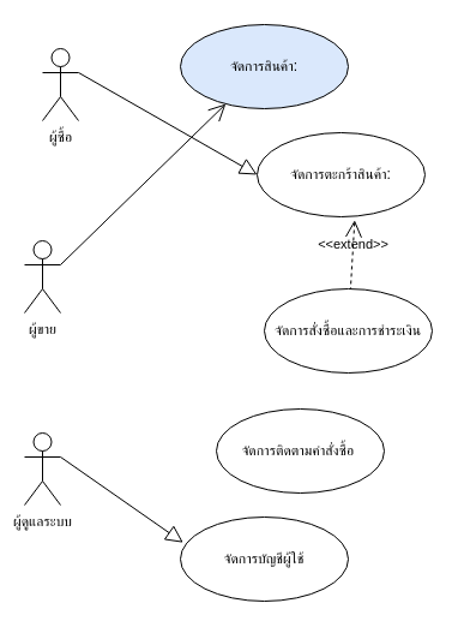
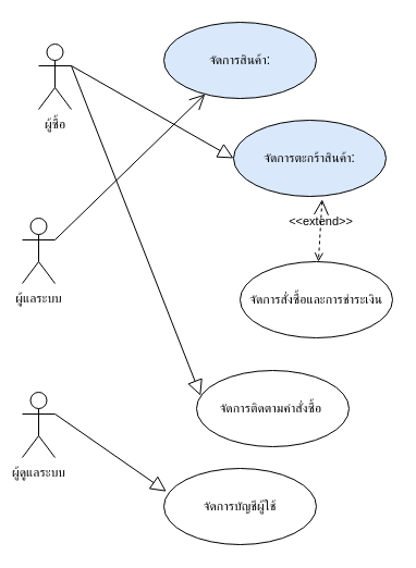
- <mxCell id="4" value="&lt;div&gt;จัดการตะกร้า&lt;span style=&quot;background-color: initial;&quot;&gt;สินค้า:&lt;/span&gt;&lt;/div&gt;" style="ellipse;whiteSpace=wrap;html=1;" vertex="1" parent="1"><mxGeometry x="214" y="110" width="140" height="70" as="geometry" /></mxCell>
+ <mxCell id="4" value="&lt;div&gt;จัดการตะกร้า&lt;span style=&quot;background-color: initial;&quot;&gt;สินค้า:&lt;/span&gt;&lt;/div&gt;" style="ellipse;whiteSpace=wrap;html=1;fillColor=#dae8fc;" vertex="1" parent="1"><mxGeometry x="214" y="110" width="140" height="70" as="geometry" /></mxCell>
+ <mxCell id="10" value="" style="edgeStyle=none;html=1;endArrow=block;endFill=0;endSize=12;verticalAlign=bottom;rounded=0;exitX=1;exitY=0.333;exitDx=0;exitDy=0;exitPerimeter=0;entryX=0.027;entryY=0.33;entryDx=0;entryDy=0;entryPerimeter=0;" edge="1" parent="1" source="7" target="5"><mxGeometry width="160" relative="1" as="geometry"><mxPoint x="27.11" y="129.74" as="sourcePoint" /><mxPoint x="150.11" y="182.74" as="targetPoint" /></mxGeometry></mxCell>
- <mxCell id="14" value="&amp;lt;&amp;lt;extend&amp;gt;&amp;gt;" style="edgeStyle=none;html=1;startArrow=open;endArrow=none;startSize=12;verticalAlign=bottom;dashed=1;labelBackgroundColor=none;rounded=0;exitX=0.581;exitY=1.04;exitDx=0;exitDy=0;exitPerimeter=0;" edge="1" parent="1" source="4" target="3"><mxGeometry width="160" relative="1" as="geometry"><mxPoint x="300" y="310" as="sourcePoint" /><mxPoint x="460" y="310" as="targetPoint" /></mxGeometry></mxCell>
+ <mxCell id="14" value="&amp;lt;&amp;lt;extend&amp;gt;&amp;gt;" style="edgeStyle=none;html=1;startArrow=open;endArrow=open;startSize=12;verticalAlign=bottom;dashed=1;labelBackgroundColor=none;rounded=0;exitX=0.581;exitY=1.04;exitDx=0;exitDy=0;exitPerimeter=0;" edge="1" parent="1" source="4" target="3"><mxGeometry width="160" relative="1" as="geometry"><mxPoint x="300" y="310" as="sourcePoint" /><mxPoint x="460" y="310" as="targetPoint" /></mxGeometry></mxCell>
- <mxCell id="8" value="ผู้ขาย" style="shape=umlActor;html=1;verticalLabelPosition=bottom;verticalAlign=top;align=center;" vertex="1" parent="1"><mxGeometry x="20" y="200" width="30" height="60" as="geometry" /></mxCell>
+ <mxCell id="8" value="ผู้แลระบบ" style="shape=umlActor;html=1;verticalLabelPosition=bottom;verticalAlign=top;align=center;" vertex="1" parent="1"><mxGeometry x="20" y="200" width="30" height="60" as="geometry" /></mxCell>
